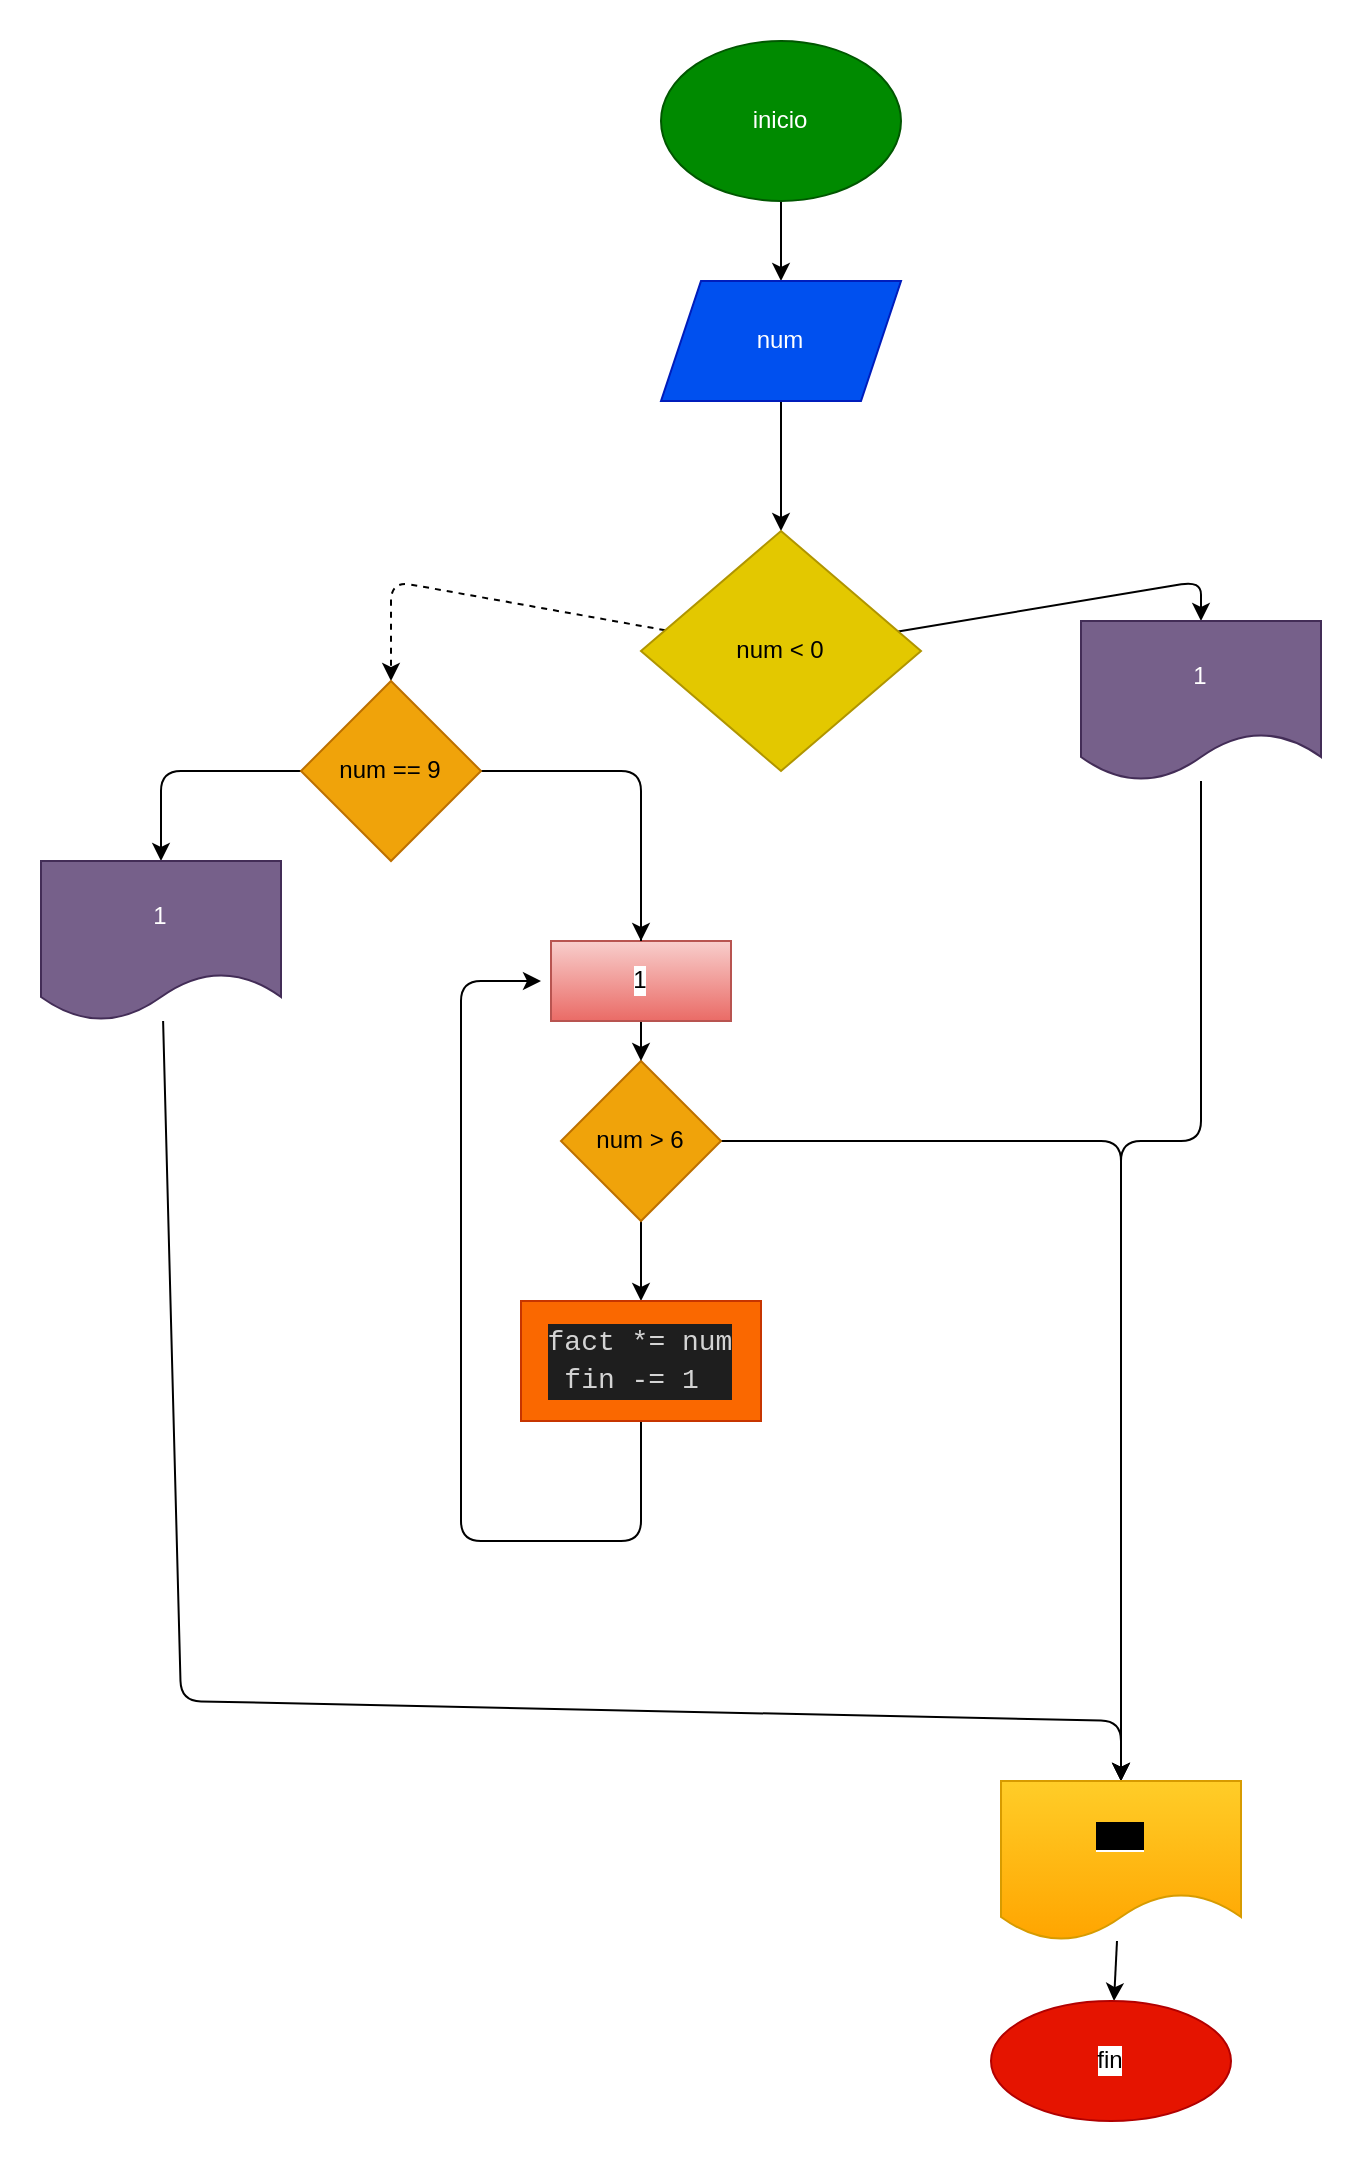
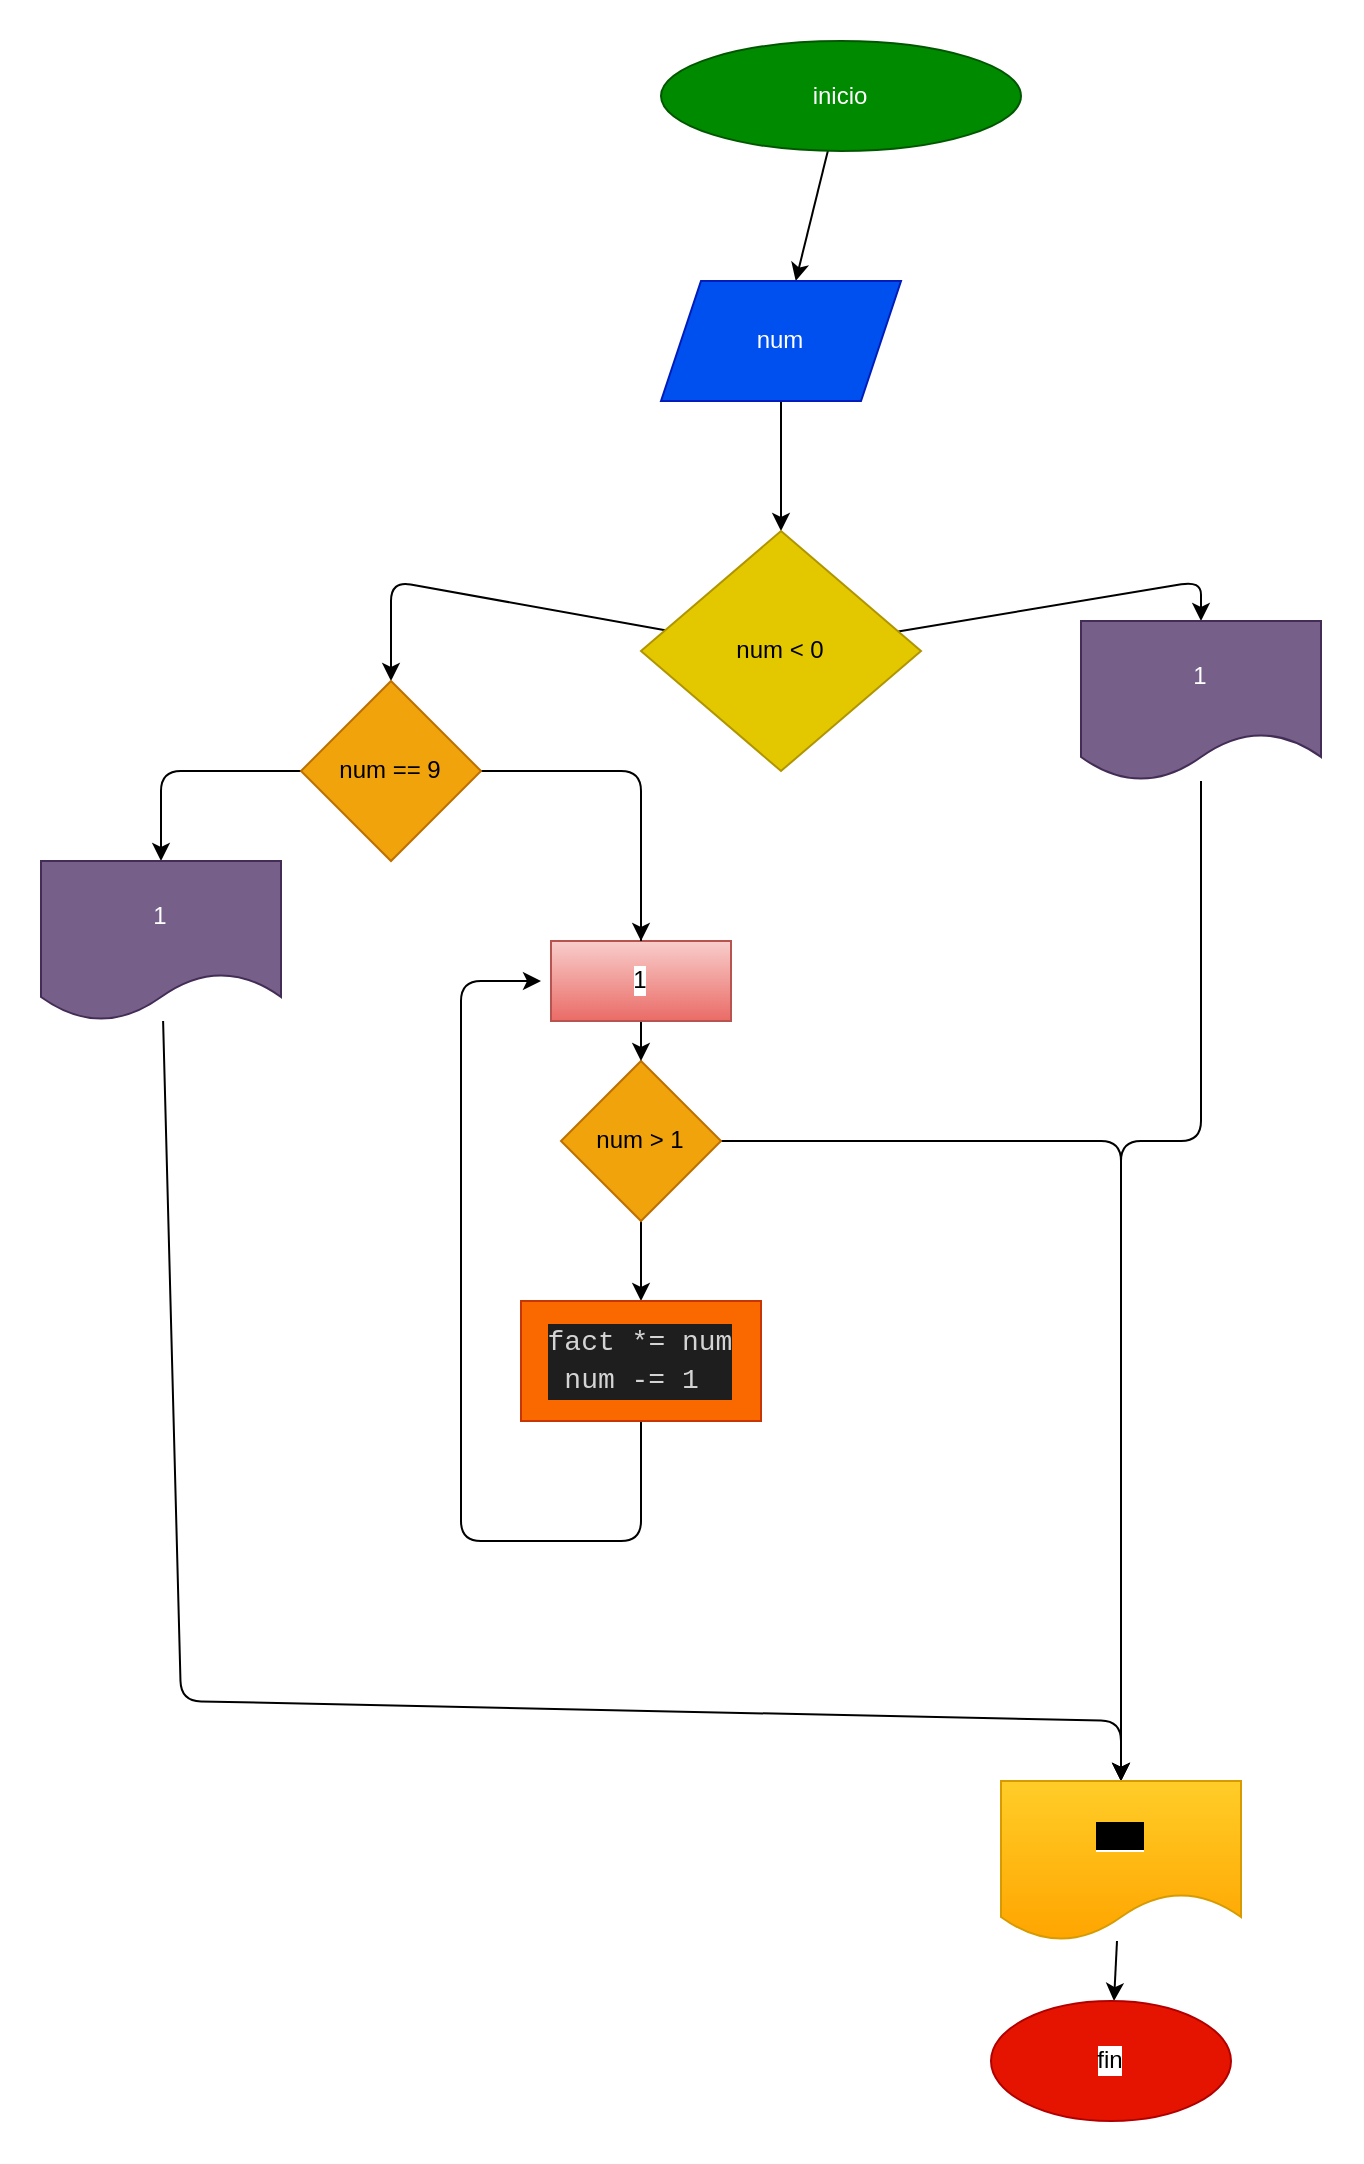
- <mxCell id="3" value="inicio" style="ellipse;whiteSpace=wrap;html=1;fillColor=#008a00;fontColor=#ffffff;strokeColor=#005700;" vertex="1" parent="1"><mxGeometry x="330" y="20" width="120" height="80" as="geometry" /></mxCell>
+ <mxCell id="3" value="inicio" style="ellipse;whiteSpace=wrap;html=1;fillColor=#008a00;fontColor=#ffffff;strokeColor=#005700;" vertex="1" parent="1"><mxGeometry x="330" y="20" width="180" height="55" as="geometry" /></mxCell>
- <mxCell id="7" value="" style="edgeStyle=none;html=1;entryX=0.5;entryY=0;entryDx=0;entryDy=0;dashed=1;" edge="1" parent="1" source="8" target="13"><mxGeometry relative="1" as="geometry"><mxPoint x="200" y="310" as="targetPoint" /><Array as="points"><mxPoint x="195" y="290" /></Array></mxGeometry></mxCell>
+ <mxCell id="7" value="" style="edgeStyle=none;html=1;entryX=0.5;entryY=0;entryDx=0;entryDy=0;" edge="1" parent="1" source="8" target="13"><mxGeometry relative="1" as="geometry"><mxPoint x="200" y="310" as="targetPoint" /><Array as="points"><mxPoint x="195" y="290" /></Array></mxGeometry></mxCell>
- <mxCell id="18" value="num &amp;gt; 6" style="rhombus;whiteSpace=wrap;html=1;fillColor=#f0a30a;strokeColor=#BD7000;fontColor=#000000;" vertex="1" parent="1"><mxGeometry x="280" y="530" width="80" height="80" as="geometry" /></mxCell>
+ <mxCell id="18" value="num &amp;gt; 1" style="rhombus;whiteSpace=wrap;html=1;fillColor=#f0a30a;strokeColor=#BD7000;fontColor=#000000;" vertex="1" parent="1"><mxGeometry x="280" y="530" width="80" height="80" as="geometry" /></mxCell>
- <mxCell id="20" value="&lt;div style=&quot;color: rgb(212 , 212 , 212) ; background-color: rgb(30 , 30 , 30) ; font-family: &amp;#34;consolas&amp;#34; , &amp;#34;courier new&amp;#34; , monospace ; font-size: 14px ; line-height: 19px&quot;&gt;fact *= num&lt;/div&gt;&lt;div style=&quot;color: rgb(212 , 212 , 212) ; background-color: rgb(30 , 30 , 30) ; font-family: &amp;#34;consolas&amp;#34; , &amp;#34;courier new&amp;#34; , monospace ; font-size: 14px ; line-height: 19px&quot;&gt;fin -= 1&amp;nbsp;&lt;/div&gt;" style="whiteSpace=wrap;html=1;fillColor=#fa6800;strokeColor=#C73500;fontColor=#000000;" vertex="1" parent="1"><mxGeometry x="260" y="650" width="120" height="60" as="geometry" /></mxCell>
+ <mxCell id="20" value="&lt;div style=&quot;color: rgb(212 , 212 , 212) ; background-color: rgb(30 , 30 , 30) ; font-family: &amp;#34;consolas&amp;#34; , &amp;#34;courier new&amp;#34; , monospace ; font-size: 14px ; line-height: 19px&quot;&gt;fact *= num&lt;/div&gt;&lt;div style=&quot;color: rgb(212 , 212 , 212) ; background-color: rgb(30 , 30 , 30) ; font-family: &amp;#34;consolas&amp;#34; , &amp;#34;courier new&amp;#34; , monospace ; font-size: 14px ; line-height: 19px&quot;&gt;num -= 1&amp;nbsp;&lt;/div&gt;" style="whiteSpace=wrap;html=1;fillColor=#fa6800;strokeColor=#C73500;fontColor=#000000;" vertex="1" parent="1"><mxGeometry x="260" y="650" width="120" height="60" as="geometry" /></mxCell>
